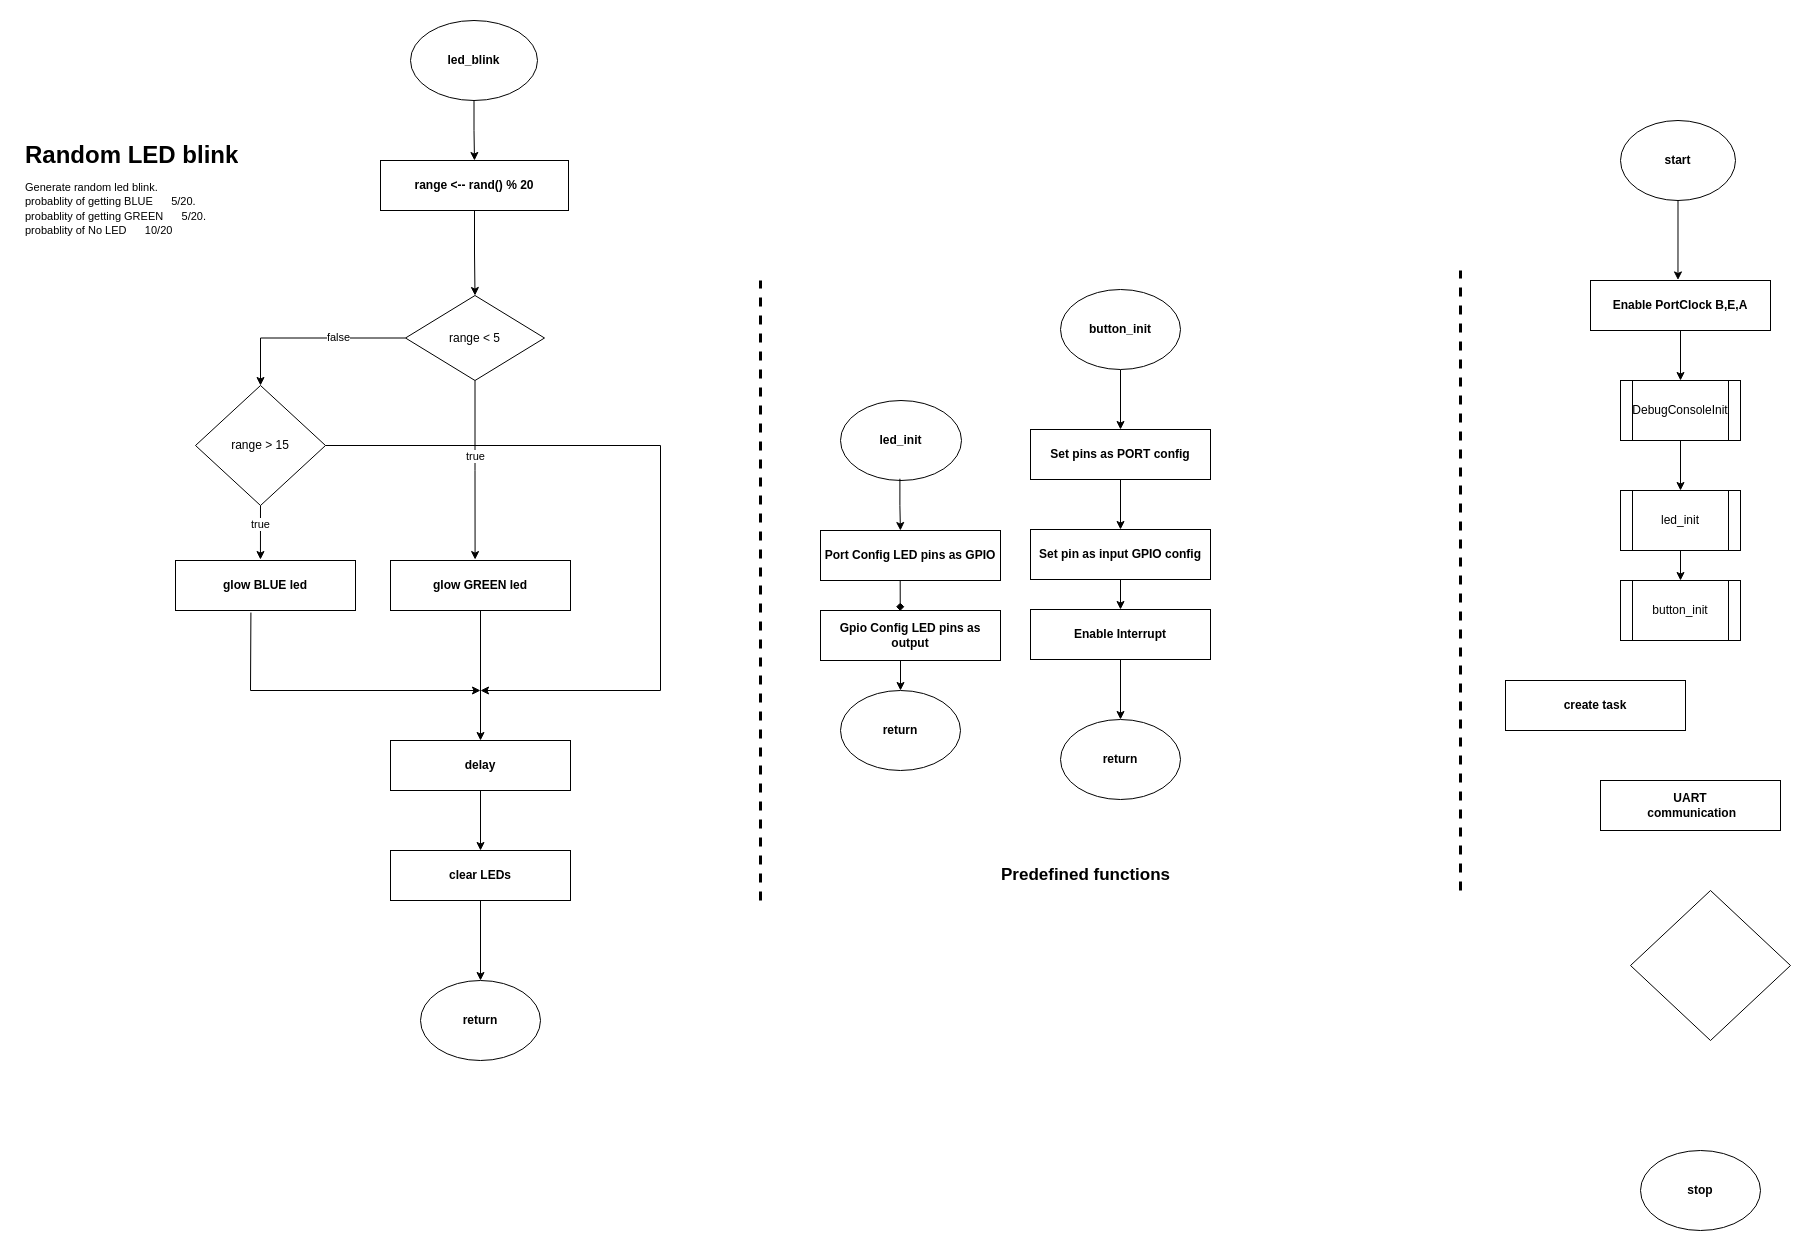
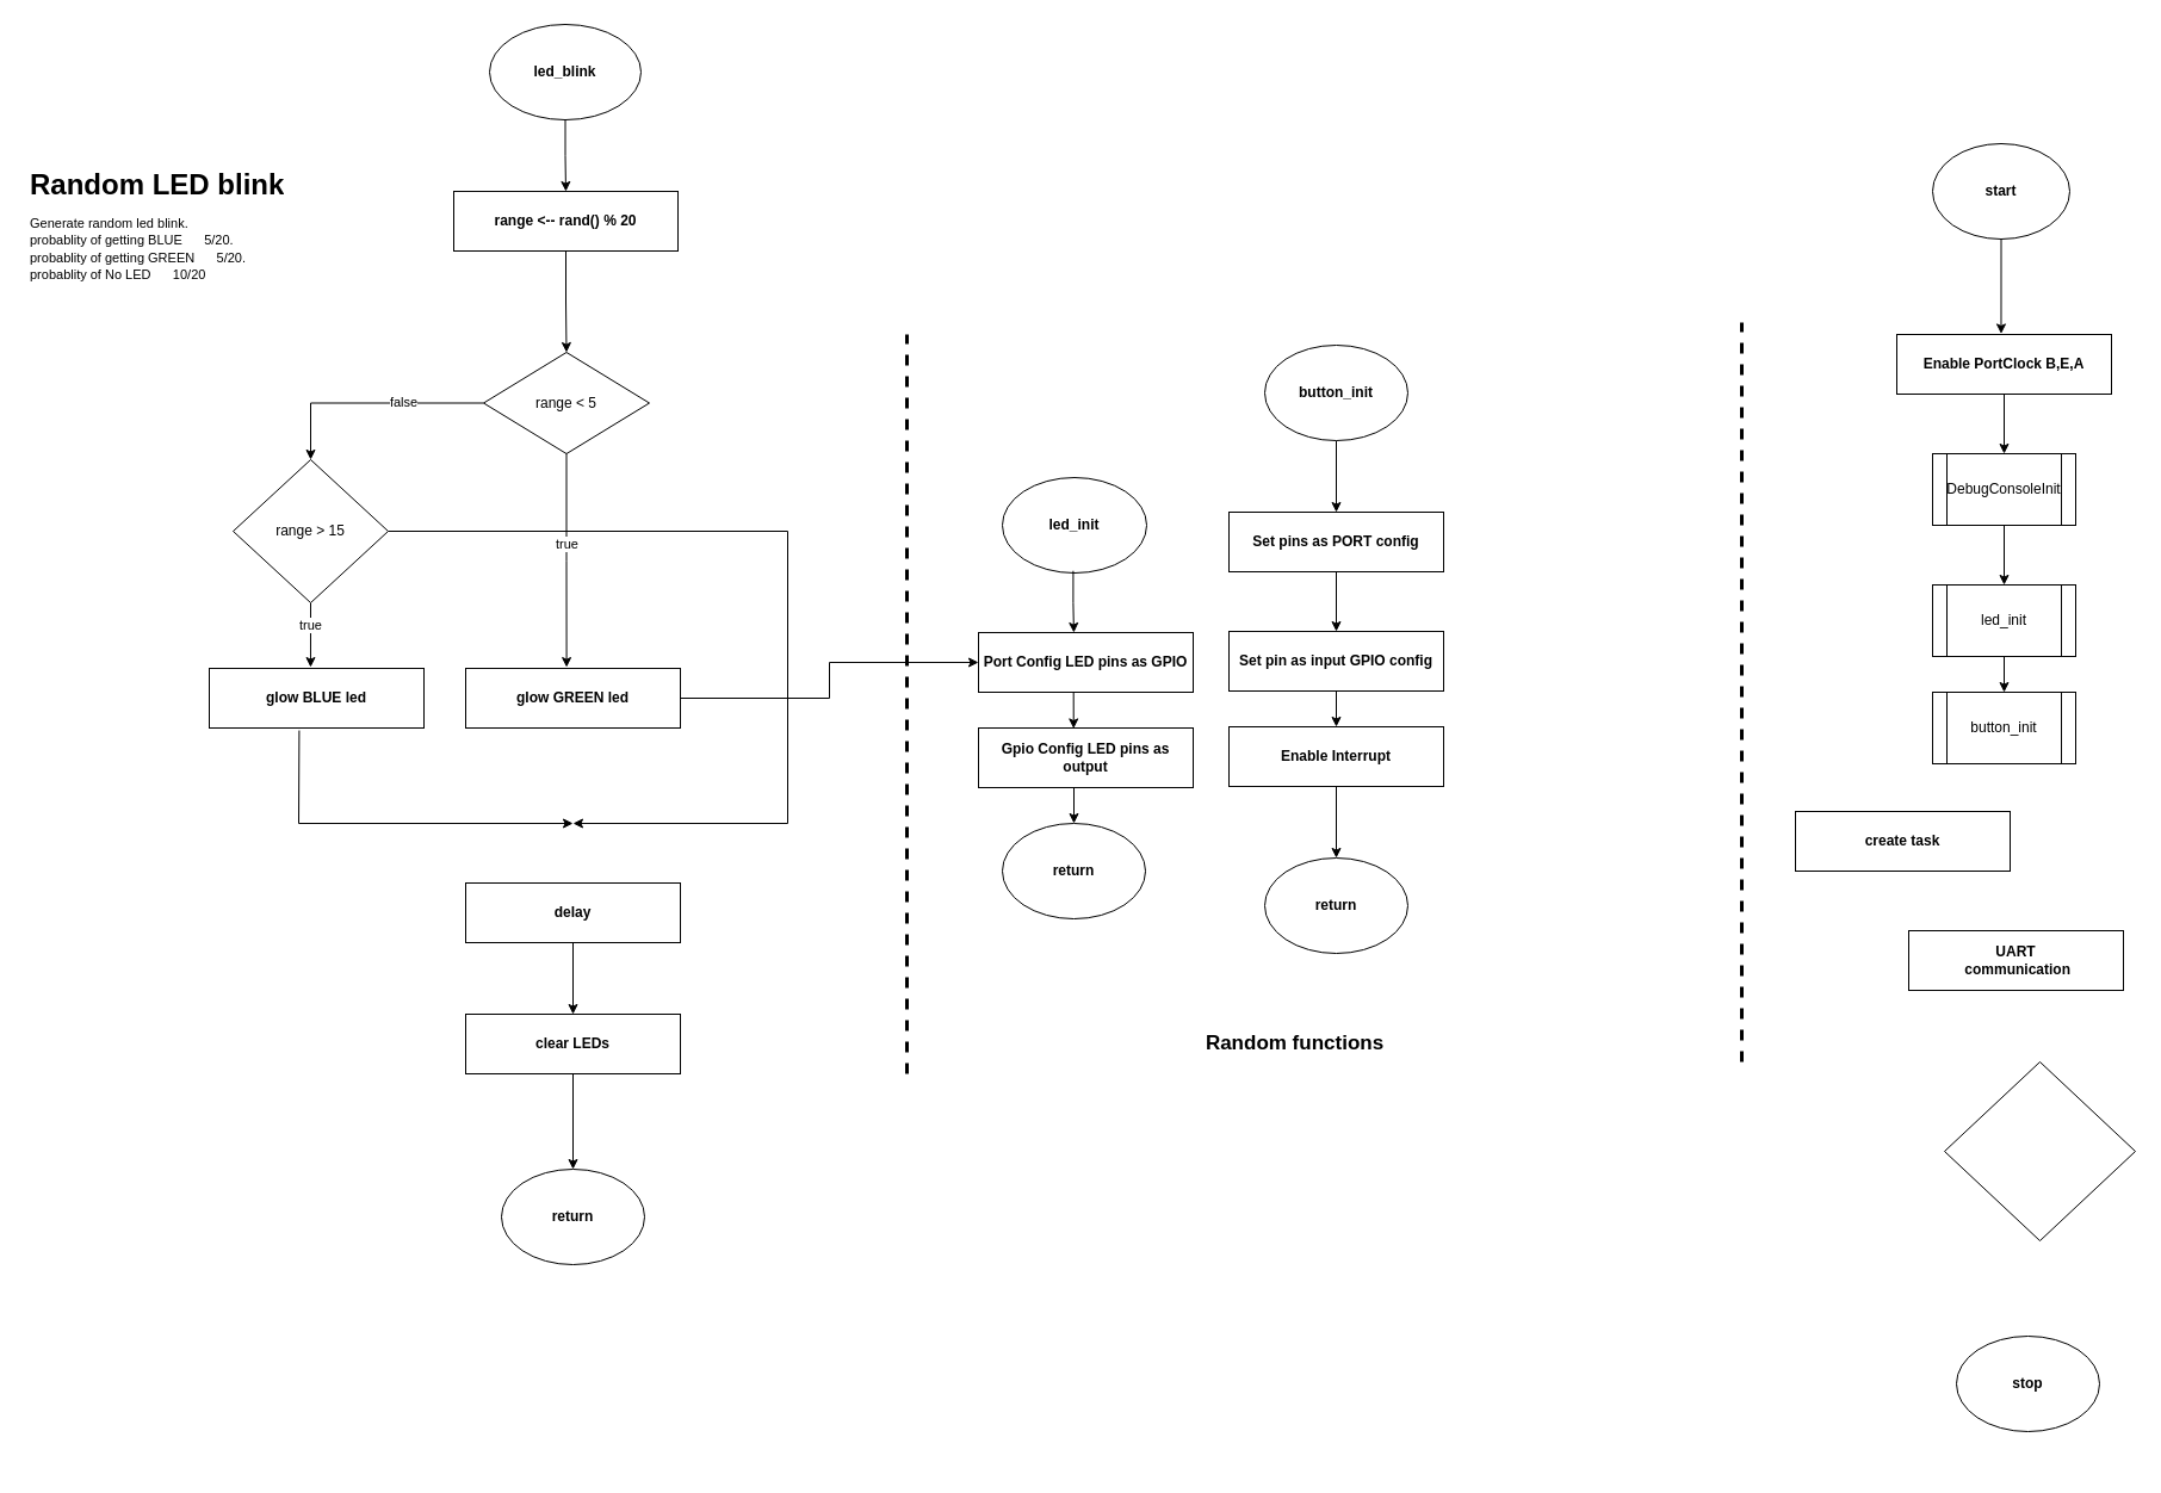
- <mxCell id="5" style="edgeStyle=orthogonalEdgeStyle;rounded=0;orthogonalLoop=1;jettySize=auto;html=1;exitX=0.5;exitY=1;exitDx=0;exitDy=0;entryX=0.443;entryY=0.009;entryDx=0;entryDy=0;entryPerimeter=0;fontSize=12;fontStyle=1;endArrow=diamond;" edge="1" parent="1" source="6" target="8"><mxGeometry relative="1" as="geometry" /></mxCell>
+ <mxCell id="5" style="edgeStyle=orthogonalEdgeStyle;rounded=0;orthogonalLoop=1;jettySize=auto;html=1;exitX=0.5;exitY=1;exitDx=0;exitDy=0;entryX=0.443;entryY=0.009;entryDx=0;entryDy=0;entryPerimeter=0;fontSize=12;fontStyle=1" edge="1" parent="1" source="6" target="8"><mxGeometry relative="1" as="geometry" /></mxCell>
- <mxCell id="49" style="edgeStyle=orthogonalEdgeStyle;rounded=0;orthogonalLoop=1;jettySize=auto;html=1;" edge="1" parent="1" source="44" target="52"><mxGeometry relative="1" as="geometry"><mxPoint x="480" y="750" as="sourcePoint" /></mxGeometry></mxCell>
+ <mxCell id="49" style="edgeStyle=orthogonalEdgeStyle;rounded=0;orthogonalLoop=1;jettySize=auto;html=1;" edge="1" parent="1" source="44" target="6"><mxGeometry relative="1" as="geometry"><mxPoint x="480" y="750" as="sourcePoint" /></mxGeometry></mxCell>
- <mxCell id="13" value="Predefined functions" style="text;html=1;align=center;verticalAlign=middle;resizable=0;points=[];autosize=1;strokeColor=none;fillColor=none;fontSize=17;fontStyle=1" vertex="1" parent="1"><mxGeometry x="990" y="860" width="190" height="30" as="geometry" /></mxCell>
+ <mxCell id="13" value="Random functions" style="text;html=1;align=center;verticalAlign=middle;resizable=0;points=[];autosize=1;strokeColor=none;fillColor=none;fontSize=17;fontStyle=1" vertex="1" parent="1"><mxGeometry x="990" y="860" width="190" height="30" as="geometry" /></mxCell>
- <mxCell id="10" value="stop" style="ellipse;whiteSpace=wrap;html=1;fontSize=12;fontStyle=1" vertex="1" parent="1"><mxGeometry x="1640" y="1150" width="120" height="80" as="geometry" /></mxCell>
+ <mxCell id="10" value="stop" style="ellipse;whiteSpace=wrap;html=1;fontSize=12;fontStyle=1" vertex="1" parent="1"><mxGeometry x="1640" y="1120" width="120" height="80" as="geometry" /></mxCell>
